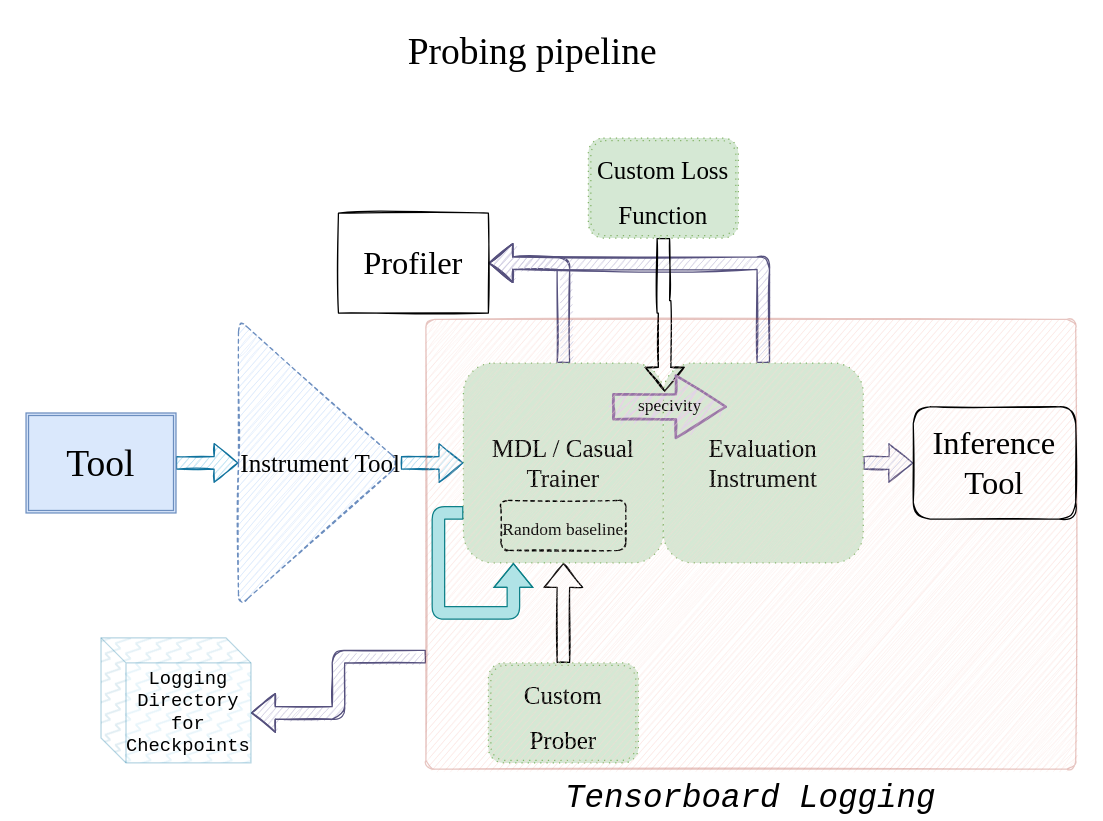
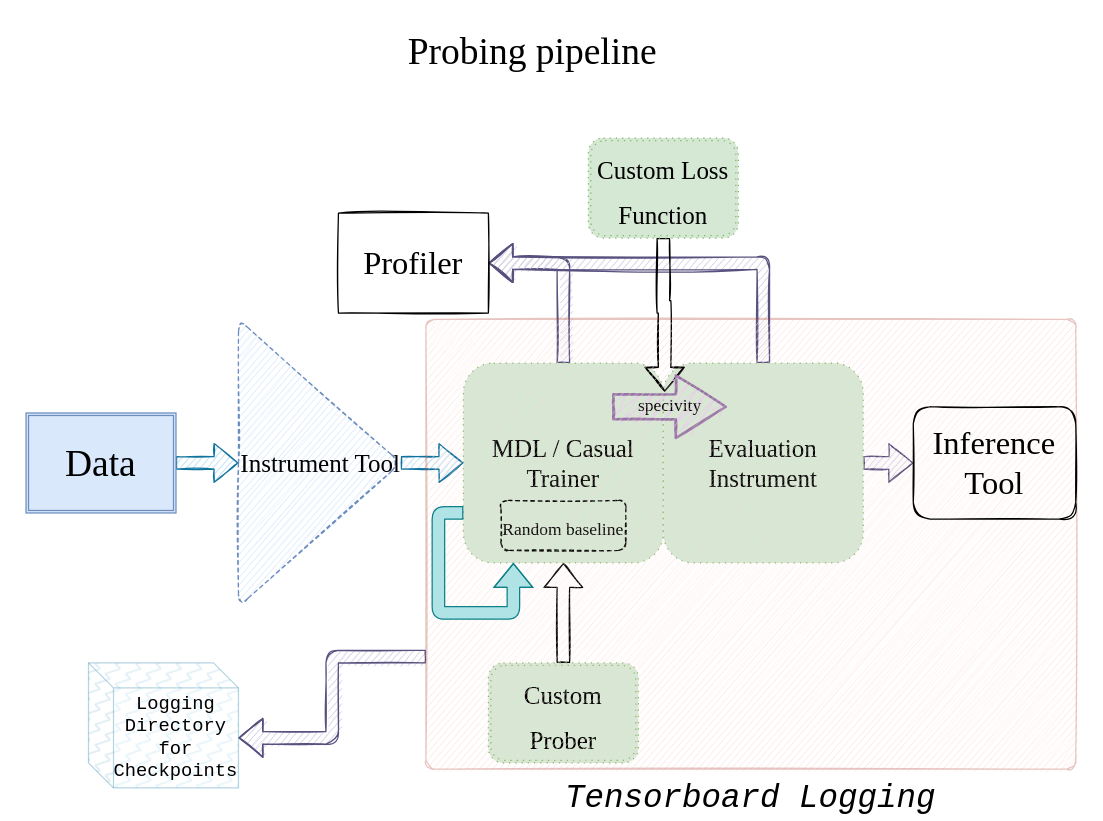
- <mxCell id="4" value="Tool" style="shape=ext;double=1;rounded=0;whiteSpace=wrap;html=1;fontFamily=Times New Roman;fontSize=30;fillColor=#dae8fc;strokeColor=#6c8ebf;" vertex="1" parent="1"><mxGeometry y="330" width="120" height="80" as="geometry" x="20" /></mxCell>
+ <mxCell id="4" value="Data" style="shape=ext;double=1;rounded=0;whiteSpace=wrap;html=1;fontFamily=Times New Roman;fontSize=30;fillColor=#dae8fc;strokeColor=#6c8ebf;" vertex="1" parent="1"><mxGeometry y="330" width="120" height="80" as="geometry" x="20" /></mxCell>
- <mxCell id="23" value="Logging Directory for Checkpoints" style="shape=cube;whiteSpace=wrap;html=1;boundedLbl=1;backgroundOutline=1;darkOpacity=0.05;darkOpacity2=0.1;rounded=1;shadow=0;glass=0;labelBorderColor=none;sketch=0;fillStyle=zigzag;fontFamily=Courier New;fontSize=15;strokeWidth=1;fillColor=#b1ddf0;opacity=30;strokeColor=#10739e;" vertex="1" parent="1"><mxGeometry x="80" y="510" width="120" height="100" as="geometry" /></mxCell>
+ <mxCell id="23" value="Logging Directory for Checkpoints" style="shape=cube;whiteSpace=wrap;html=1;boundedLbl=1;backgroundOutline=1;darkOpacity=0.05;darkOpacity2=0.1;rounded=1;shadow=0;glass=0;labelBorderColor=none;sketch=0;fillStyle=zigzag;fontFamily=Courier New;fontSize=15;strokeWidth=1;fillColor=#b1ddf0;opacity=30;strokeColor=#10739e;" vertex="1" parent="1"><mxGeometry x="70" y="530" width="120" height="100" as="geometry" /></mxCell>
